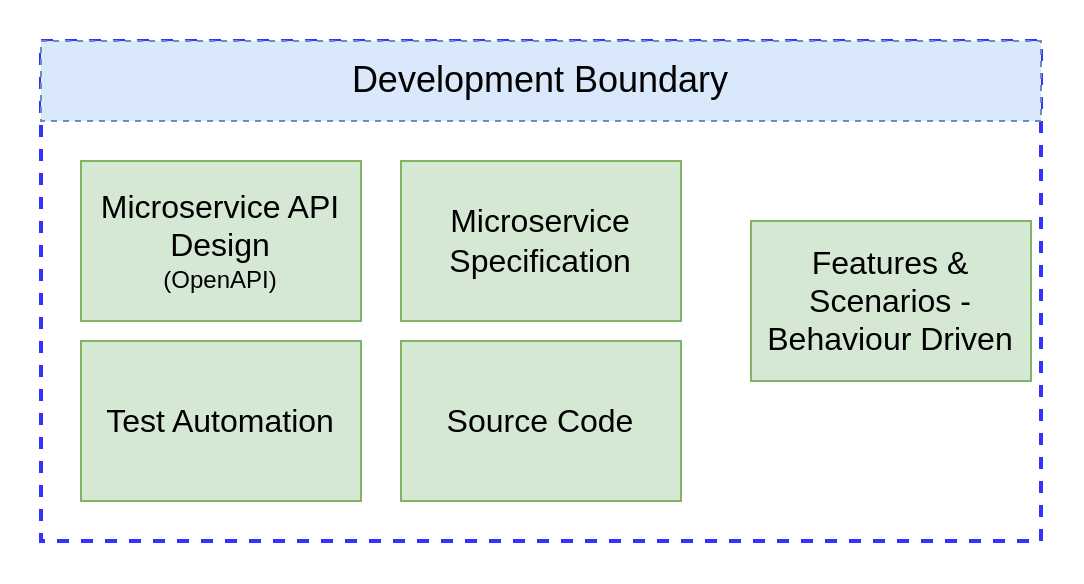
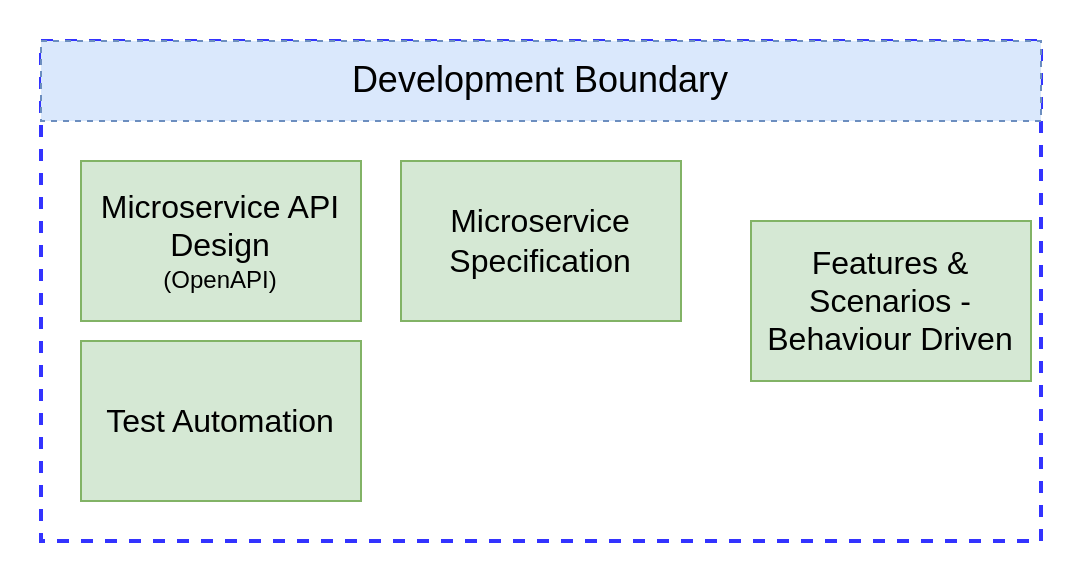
- <mxCell id="6" value="&lt;span style=&quot;font-size: 16px&quot;&gt;Source Code&lt;/span&gt;" style="rounded=0;whiteSpace=wrap;html=1;fillColor=#d5e8d4;strokeColor=#82b366;" parent="1" vertex="1"><mxGeometry x="200" y="170" width="140" height="80" as="geometry" /></mxCell>
